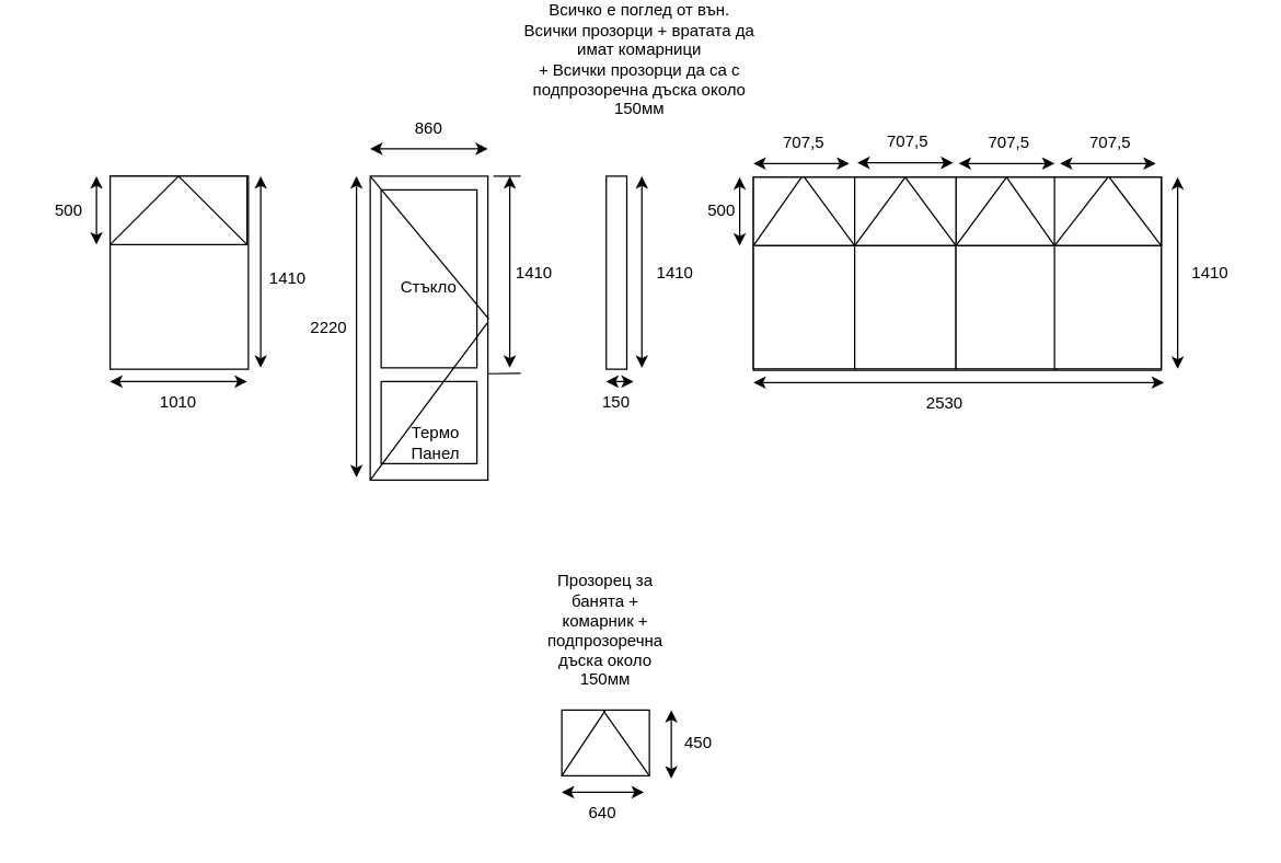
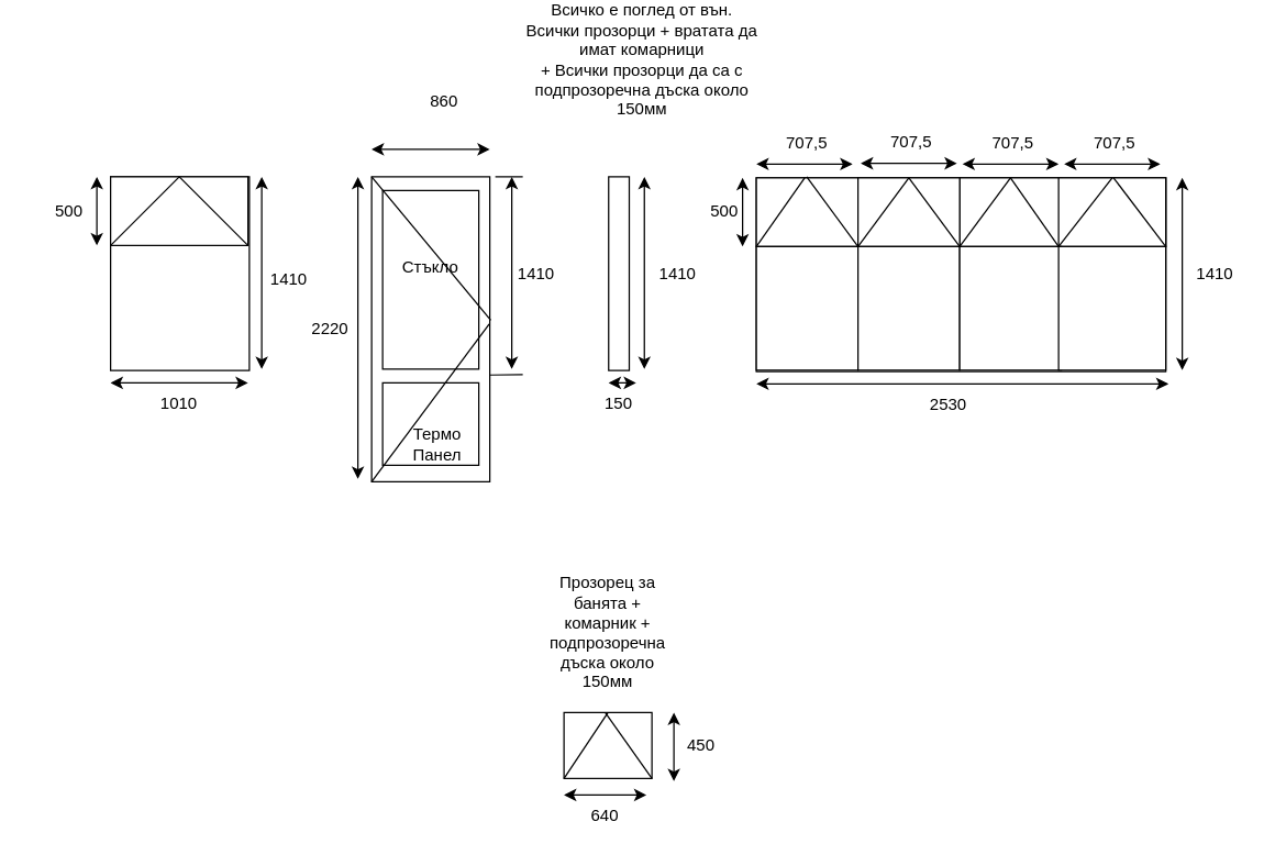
- <mxCell id="36" value="860" style="text;html=1;strokeColor=none;fillColor=none;align=center;verticalAlign=middle;whiteSpace=wrap;rounded=0;" vertex="1" parent="1"><mxGeometry x="283" y="70" width="60" height="30" as="geometry" /></mxCell>
+ <mxCell id="36" value="860" style="text;html=1;strokeColor=none;fillColor=none;align=center;verticalAlign=middle;whiteSpace=wrap;rounded=0;" vertex="1" parent="1"><mxGeometry x="293" y="50" width="60" height="30" as="geometry" /></mxCell>
- <mxCell id="53" value="Стъкло" style="text;html=1;strokeColor=none;fillColor=none;align=center;verticalAlign=middle;whiteSpace=wrap;rounded=0;" vertex="1" parent="1"><mxGeometry x="283" y="186" width="60" height="30" as="geometry" /></mxCell>
+ <mxCell id="53" value="Стъкло" style="text;html=1;strokeColor=none;fillColor=none;align=center;verticalAlign=middle;whiteSpace=wrap;rounded=0;" vertex="1" parent="1"><mxGeometry x="283" y="171" width="60" height="30" as="geometry" /></mxCell>
